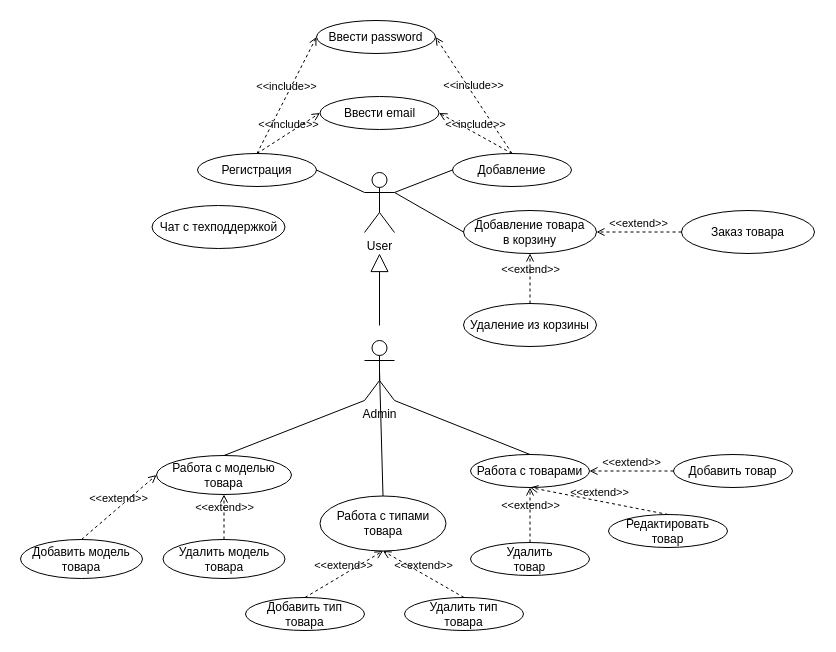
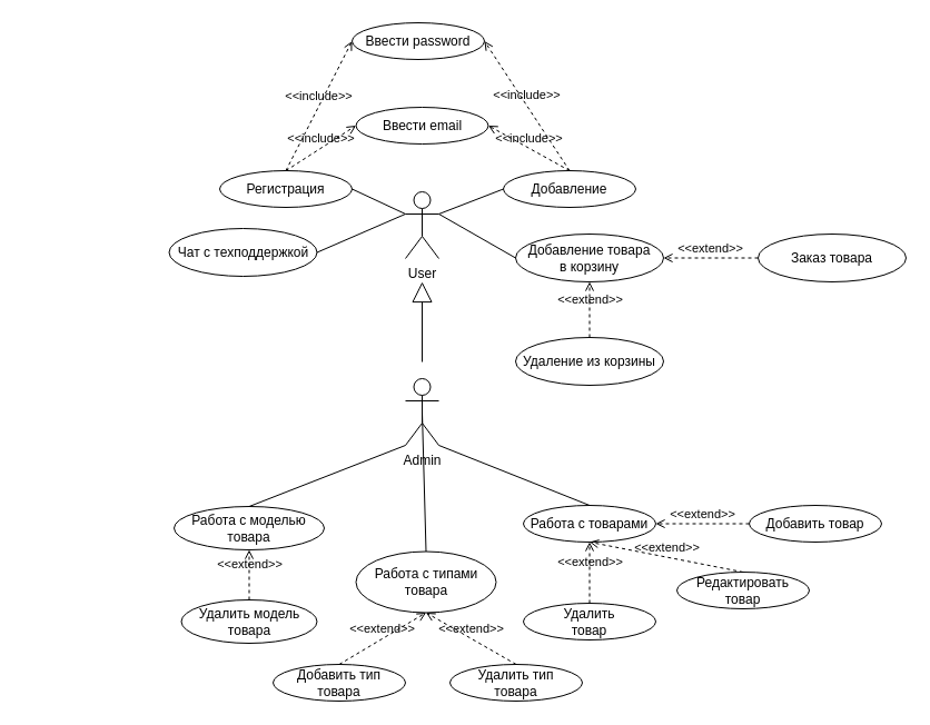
+ <mxCell id="44" value="" style="endArrow=none;html=1;rounded=0;entryX=0;entryY=0.333;entryDx=0;entryDy=0;entryPerimeter=0;exitX=1;exitY=0.5;exitDx=0;exitDy=0;" edge="1" parent="1" source="43" target="2"><mxGeometry width="50" height="50" relative="1" as="geometry"><mxPoint x="271.5" y="237" as="sourcePoint" /><mxPoint x="319.5" y="260" as="targetPoint" /></mxGeometry></mxCell>
- <mxCell id="34" value="&amp;lt;&amp;lt;extend&amp;gt;&amp;gt;" style="html=1;verticalAlign=bottom;labelBackgroundColor=none;endArrow=open;endFill=0;dashed=1;rounded=0;exitX=0.5;exitY=0;exitDx=0;exitDy=0;entryX=0;entryY=0.5;entryDx=0;entryDy=0;" edge="1" parent="1" source="20" target="32"><mxGeometry width="160" relative="1" as="geometry"><mxPoint x="509" y="383" as="sourcePoint" /><mxPoint x="669" y="383" as="targetPoint" /></mxGeometry></mxCell>
- <mxCell id="20" value="Добавить модель&lt;div&gt;товара&lt;/div&gt;" style="ellipse;whiteSpace=wrap;html=1;" vertex="1" parent="1"><mxGeometry x="20" y="539" width="122" height="39" as="geometry" /></mxCell>
